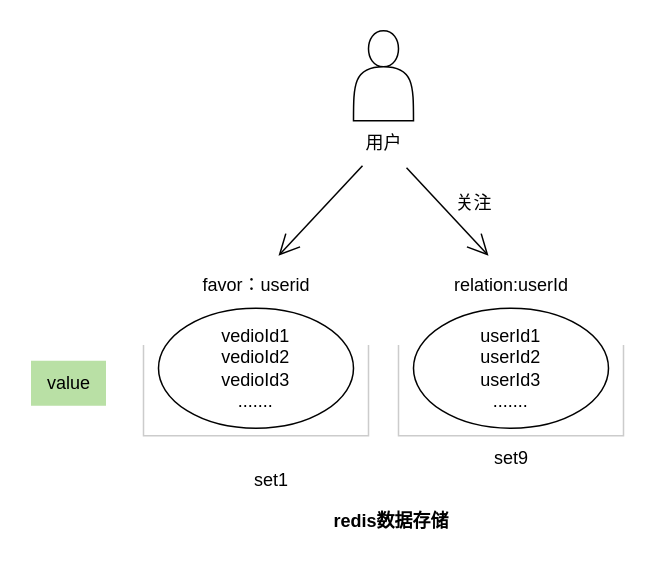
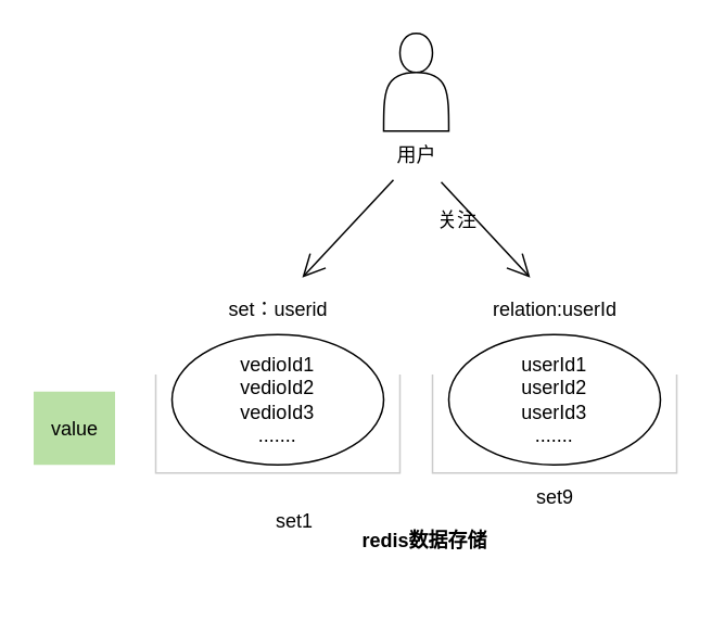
- <mxCell id="12" value="关注" style="text;html=1;align=center;verticalAlign=middle;resizable=0;points=[];autosize=1;strokeColor=none;fillColor=none;" vertex="1" parent="1"><mxGeometry x="290" y="120" width="50" height="30" as="geometry" /></mxCell>
+ <mxCell id="12" value="关注" style="text;html=1;align=center;verticalAlign=middle;resizable=0;points=[];autosize=1;strokeColor=none;fillColor=none;" vertex="1" parent="1"><mxGeometry x="255" y="120" width="50" height="30" as="geometry" /></mxCell>
- <mxCell id="5" value="favor：userid" style="text;html=1;align=center;verticalAlign=middle;resizable=0;points=[];autosize=1;strokeColor=none;fillColor=none;" vertex="1" parent="1"><mxGeometry x="125" y="175" width="90" height="30" as="geometry" /></mxCell>
+ <mxCell id="5" value="set：userid" style="text;html=1;align=center;verticalAlign=middle;resizable=0;points=[];autosize=1;strokeColor=none;fillColor=none;" vertex="1" parent="1"><mxGeometry x="125" y="175" width="90" height="30" as="geometry" /></mxCell>
- <mxCell id="10" value="value" style="text;html=1;align=center;verticalAlign=middle;resizable=0;points=[];autosize=1;strokeColor=none;fillColor=#B9E0A5;" vertex="1" parent="1"><mxGeometry x="20" y="240" width="50" height="30" as="geometry" /></mxCell>
+ <mxCell id="10" value="value" style="text;html=1;align=center;verticalAlign=middle;resizable=0;points=[];autosize=1;strokeColor=none;fillColor=#B9E0A5;" vertex="1" parent="1"><mxGeometry x="20" y="240" width="50" height="45" as="geometry" /></mxCell>
- <mxCell id="11" value="&lt;b&gt;redis数据存储&lt;/b&gt;" style="text;html=1;align=center;verticalAlign=middle;resizable=0;points=[];autosize=1;strokeColor=none;fillColor=none;" vertex="1" parent="1"><mxGeometry x="212" y="334" width="95" height="26" as="geometry" /></mxCell>
+ <mxCell id="11" value="&lt;b&gt;redis数据存储&lt;/b&gt;" style="text;html=1;align=center;verticalAlign=middle;resizable=0;points=[];autosize=1;strokeColor=none;fillColor=none;" vertex="1" parent="1"><mxGeometry x="212" y="319" width="95" height="26" as="geometry" /></mxCell>
